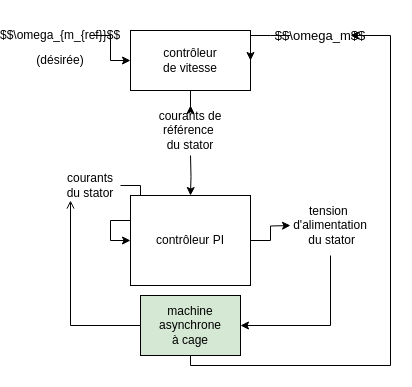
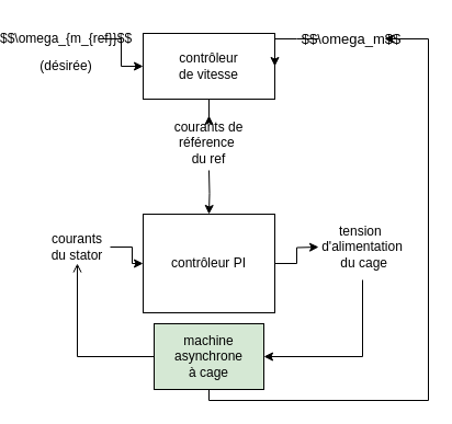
- <mxCell id="19" value="courants de référence&amp;nbsp;&lt;br&gt;du stator" style="text;html=1;strokeColor=none;fillColor=none;align=center;verticalAlign=middle;whiteSpace=wrap;rounded=0;" parent="1" vertex="1"><mxGeometry x="135" y="115" width="90" height="30" as="geometry" /></mxCell>
+ <mxCell id="19" value="courants de référence&amp;nbsp;&lt;br&gt;du ref" style="text;html=1;strokeColor=none;fillColor=none;align=center;verticalAlign=middle;whiteSpace=wrap;rounded=0;" parent="1" vertex="1"><mxGeometry x="135" y="115" width="90" height="30" as="geometry" /></mxCell>
- <mxCell id="8" value="courants du stator" style="text;html=1;strokeColor=none;fillColor=none;align=center;verticalAlign=middle;whiteSpace=wrap;rounded=0;" parent="1" vertex="1"><mxGeometry x="50" y="170" width="60" height="30" as="geometry" /></mxCell>
+ <mxCell id="8" value="courants du stator" style="text;html=1;strokeColor=none;fillColor=none;align=center;verticalAlign=middle;whiteSpace=wrap;rounded=0;" parent="1" vertex="1"><mxGeometry x="30" y="210" width="60" height="30" as="geometry" /></mxCell>
- <mxCell id="6" value="tension&amp;nbsp;&lt;br&gt;d'alimentation&lt;br&gt;&amp;nbsp;du stator" style="text;html=1;strokeColor=none;fillColor=none;align=center;verticalAlign=middle;whiteSpace=wrap;rounded=0;" parent="1" vertex="1"><mxGeometry x="290" y="210" width="60" height="30" as="geometry" /></mxCell>
+ <mxCell id="6" value="tension&amp;nbsp;&lt;br&gt;d'alimentation&lt;br&gt;&amp;nbsp;du cage" style="text;html=1;strokeColor=none;fillColor=none;align=center;verticalAlign=middle;whiteSpace=wrap;rounded=0;" parent="1" vertex="1"><mxGeometry x="290" y="210" width="60" height="30" as="geometry" /></mxCell>
